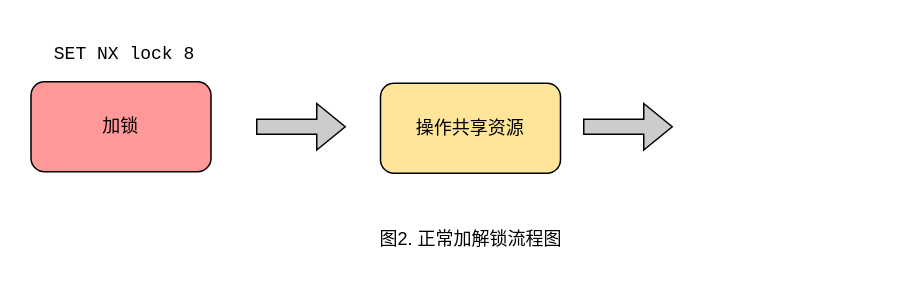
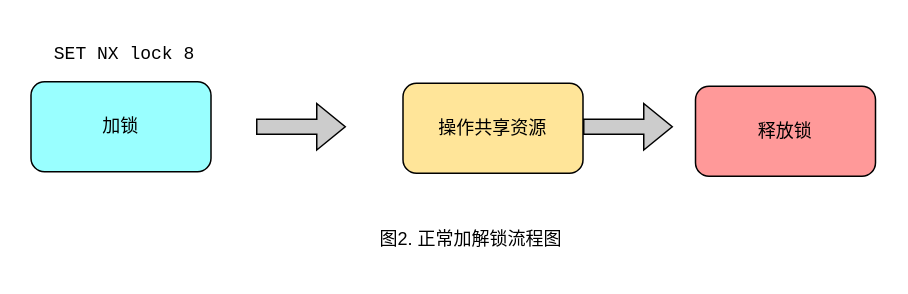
- <mxCell id="2" value="加锁" style="rounded=1;whiteSpace=wrap;html=1;fillColor=#ff9999;" vertex="1" parent="1"><mxGeometry x="20" y="54" width="120" height="60" as="geometry" /></mxCell>
+ <mxCell id="2" value="加锁" style="rounded=1;whiteSpace=wrap;html=1;fillColor=#99FFFF;" vertex="1" parent="1"><mxGeometry x="20" y="54" width="120" height="60" as="geometry" /></mxCell>
- <mxCell id="4" value="操作共享资源" style="rounded=1;whiteSpace=wrap;html=1;fillColor=#FFE599;" vertex="1" parent="1"><mxGeometry x="253" y="55" width="120" height="60" as="geometry" /></mxCell>
+ <mxCell id="4" value="操作共享资源" style="rounded=1;whiteSpace=wrap;html=1;fillColor=#FFE599;" vertex="1" parent="1"><mxGeometry x="268" y="55" width="120" height="60" as="geometry" /></mxCell>
+ <mxCell id="5" value="释放锁" style="rounded=1;whiteSpace=wrap;html=1;fillColor=#FF9999;" vertex="1" parent="1"><mxGeometry x="463" y="57" width="120" height="60" as="geometry" /></mxCell>
